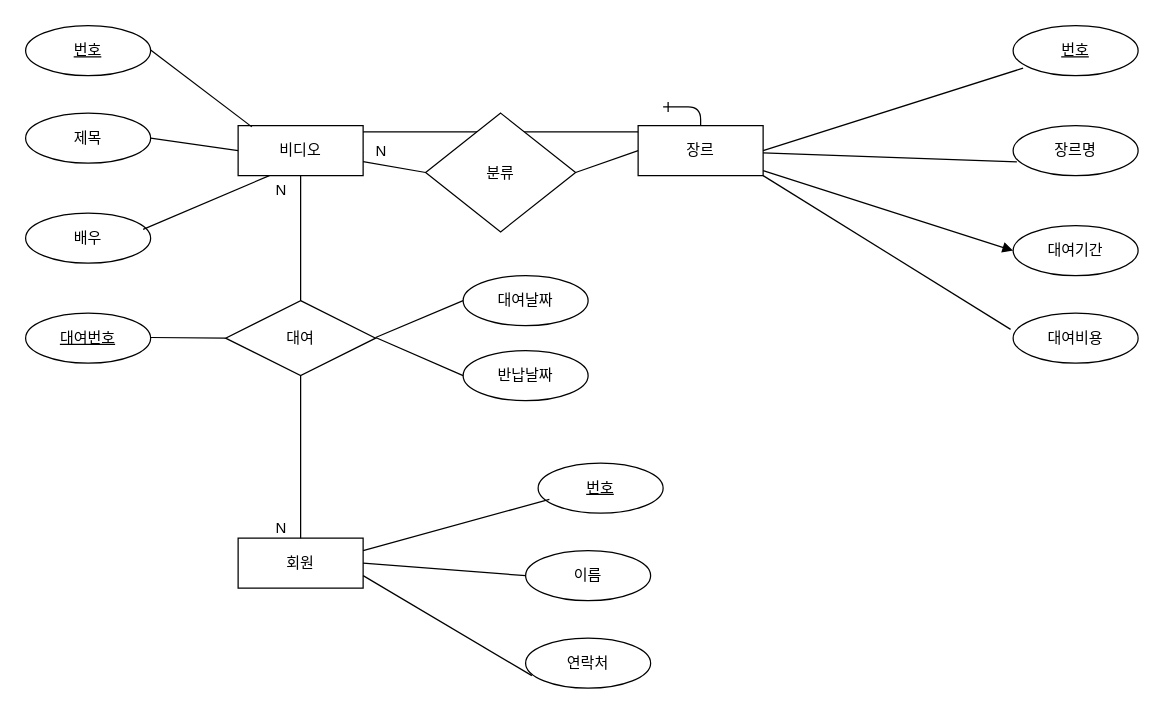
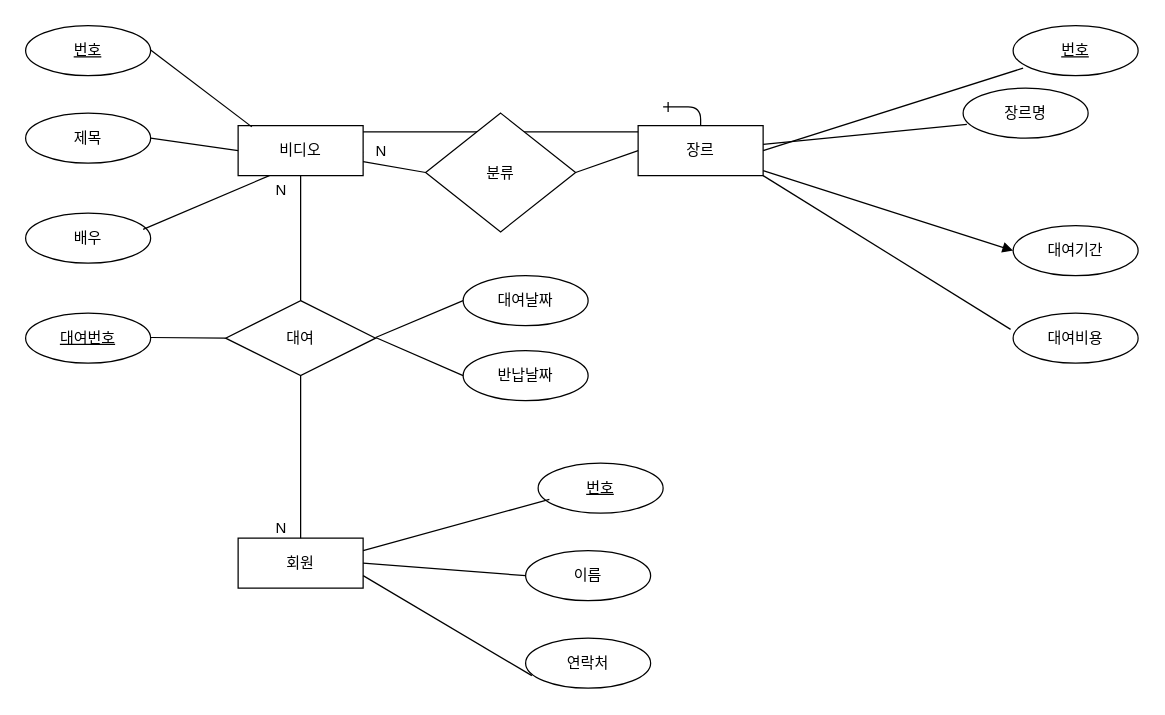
- <mxCell id="7" value="장르명" style="ellipse;whiteSpace=wrap;html=1;align=center;" vertex="1" parent="1"><mxGeometry x="810" y="100" width="100" height="40" as="geometry" /></mxCell>
+ <mxCell id="7" value="장르명" style="ellipse;whiteSpace=wrap;html=1;align=center;" vertex="1" parent="1"><mxGeometry x="770" y="70" width="100" height="40" as="geometry" /></mxCell>
